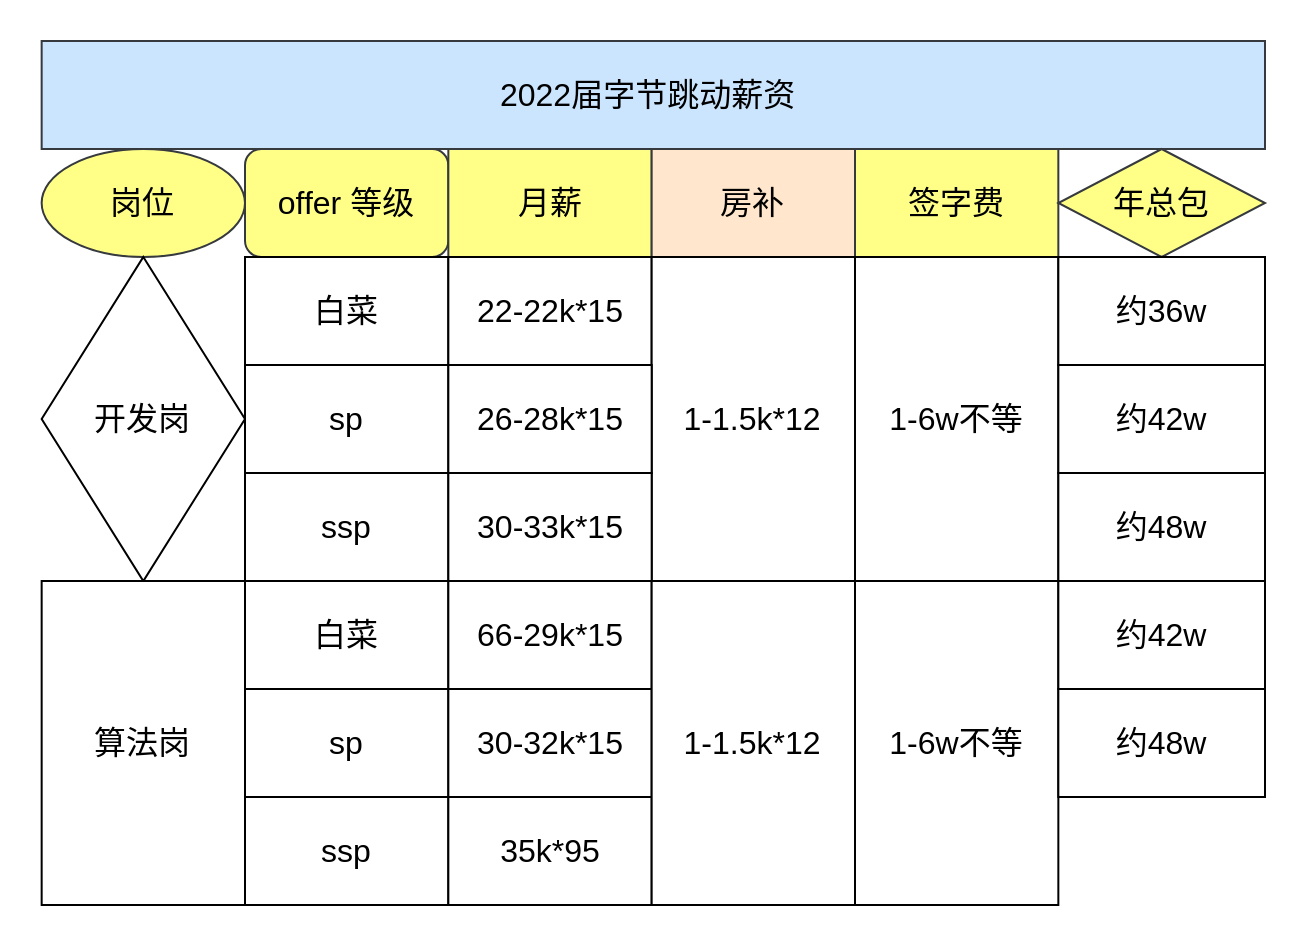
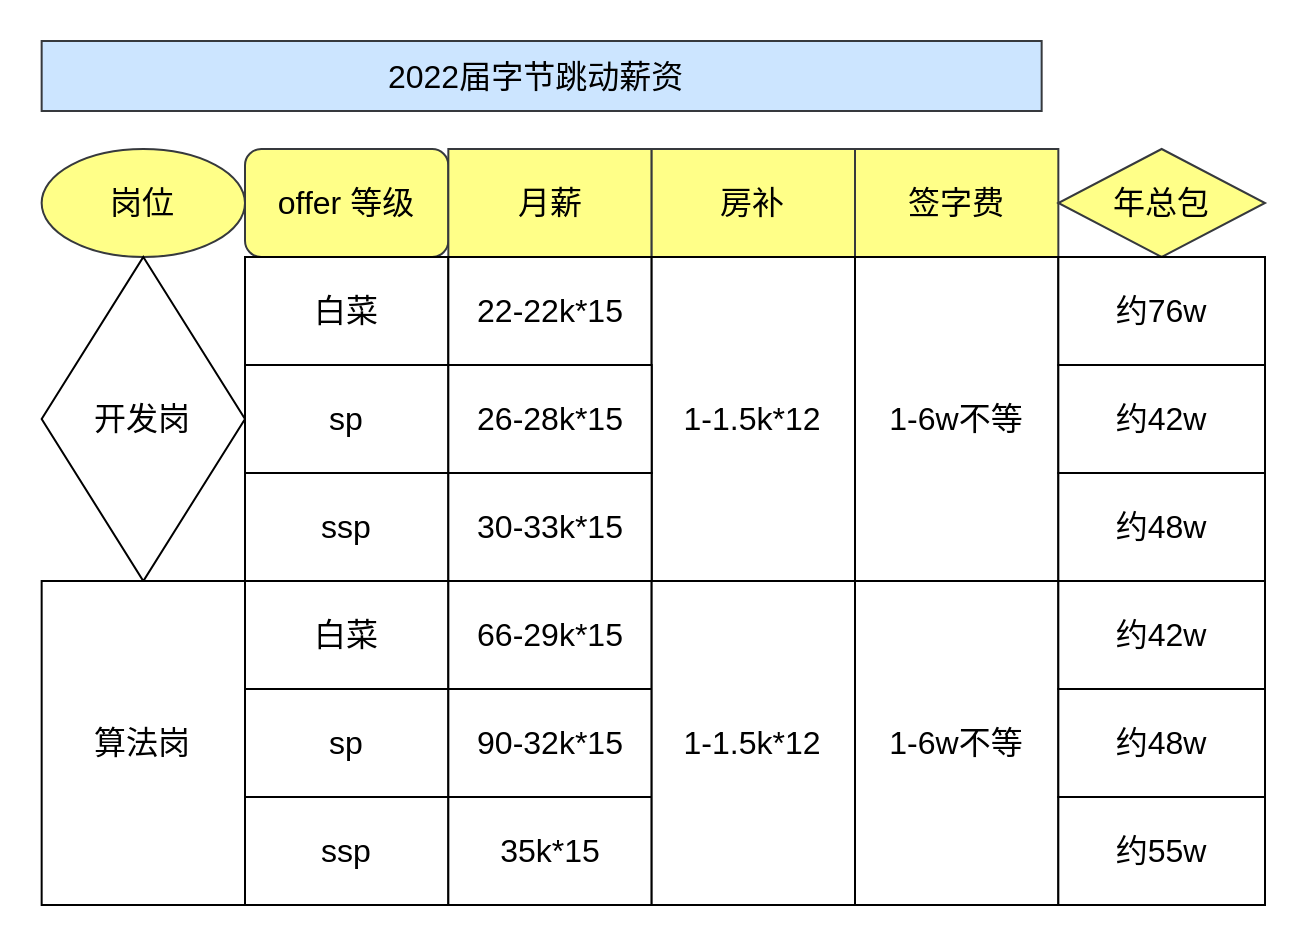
- <mxCell id="2" value="2022届字节跳动薪资&amp;nbsp;" style="rounded=0;whiteSpace=wrap;html=1;fontSize=16;fillColor=#cce5ff;strokeColor=#36393d;" parent="1" vertex="1"><mxGeometry x="20.33" y="20" width="611.67" height="54" as="geometry" /></mxCell>
+ <mxCell id="2" value="2022届字节跳动薪资&amp;nbsp;" style="rounded=0;whiteSpace=wrap;html=1;fontSize=16;fillColor=#cce5ff;strokeColor=#36393d;" parent="1" vertex="1"><mxGeometry x="20.33" y="20" width="500" height="35" as="geometry" /></mxCell>
- <mxCell id="5" value="房补" style="rounded=0;whiteSpace=wrap;html=1;fontSize=16;fillColor=#ffe6cc;strokeColor=#36393d;" parent="1" vertex="1"><mxGeometry x="325.333" y="74" width="101.667" height="54" as="geometry" /></mxCell>
+ <mxCell id="5" value="房补" style="rounded=0;whiteSpace=wrap;html=1;fontSize=16;fillColor=#ffff88;strokeColor=#36393d;" parent="1" vertex="1"><mxGeometry x="325.333" y="74" width="101.667" height="54" as="geometry" /></mxCell>
- <mxCell id="27" value="约36w" style="rounded=0;whiteSpace=wrap;html=1;fontSize=16;" parent="1" vertex="1"><mxGeometry x="528.67" y="128" width="103.33" height="54" as="geometry" /></mxCell>
+ <mxCell id="27" value="约76w" style="rounded=0;whiteSpace=wrap;html=1;fontSize=16;" parent="1" vertex="1"><mxGeometry x="528.67" y="128" width="103.33" height="54" as="geometry" /></mxCell>
- <mxCell id="21" value="30-32k*15" style="rounded=0;whiteSpace=wrap;html=1;fontSize=16;" parent="1" vertex="1"><mxGeometry x="223.667" y="344" width="101.667" height="54" as="geometry" /></mxCell>
+ <mxCell id="21" value="90-32k*15" style="rounded=0;whiteSpace=wrap;html=1;fontSize=16;" parent="1" vertex="1"><mxGeometry x="223.667" y="344" width="101.667" height="54" as="geometry" /></mxCell>
- <mxCell id="22" value="35k*95" style="rounded=0;whiteSpace=wrap;html=1;fontSize=16;" parent="1" vertex="1"><mxGeometry x="223.667" y="398" width="101.667" height="54" as="geometry" /></mxCell>
+ <mxCell id="22" value="35k*15" style="rounded=0;whiteSpace=wrap;html=1;fontSize=16;" parent="1" vertex="1"><mxGeometry x="223.667" y="398" width="101.667" height="54" as="geometry" /></mxCell>
+ <mxCell id="32" value="约55w" style="rounded=0;whiteSpace=wrap;html=1;fontSize=16;" parent="1" vertex="1"><mxGeometry x="528.67" y="398" width="103.33" height="54" as="geometry" /></mxCell>
